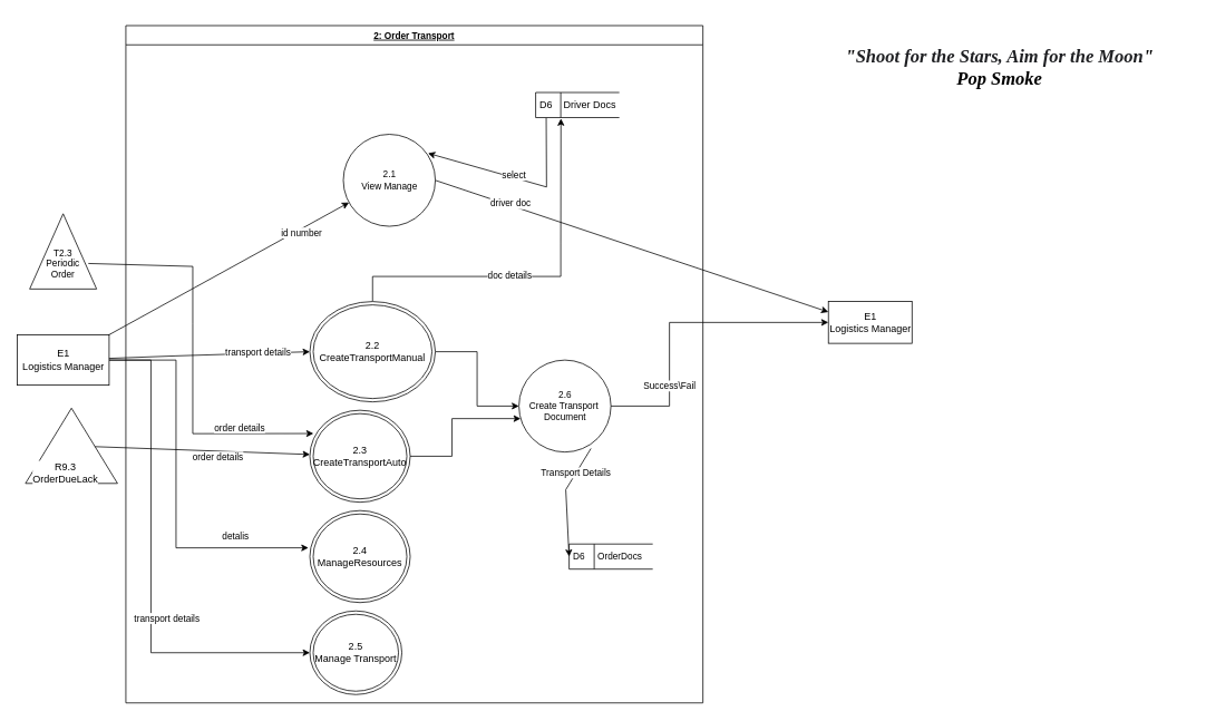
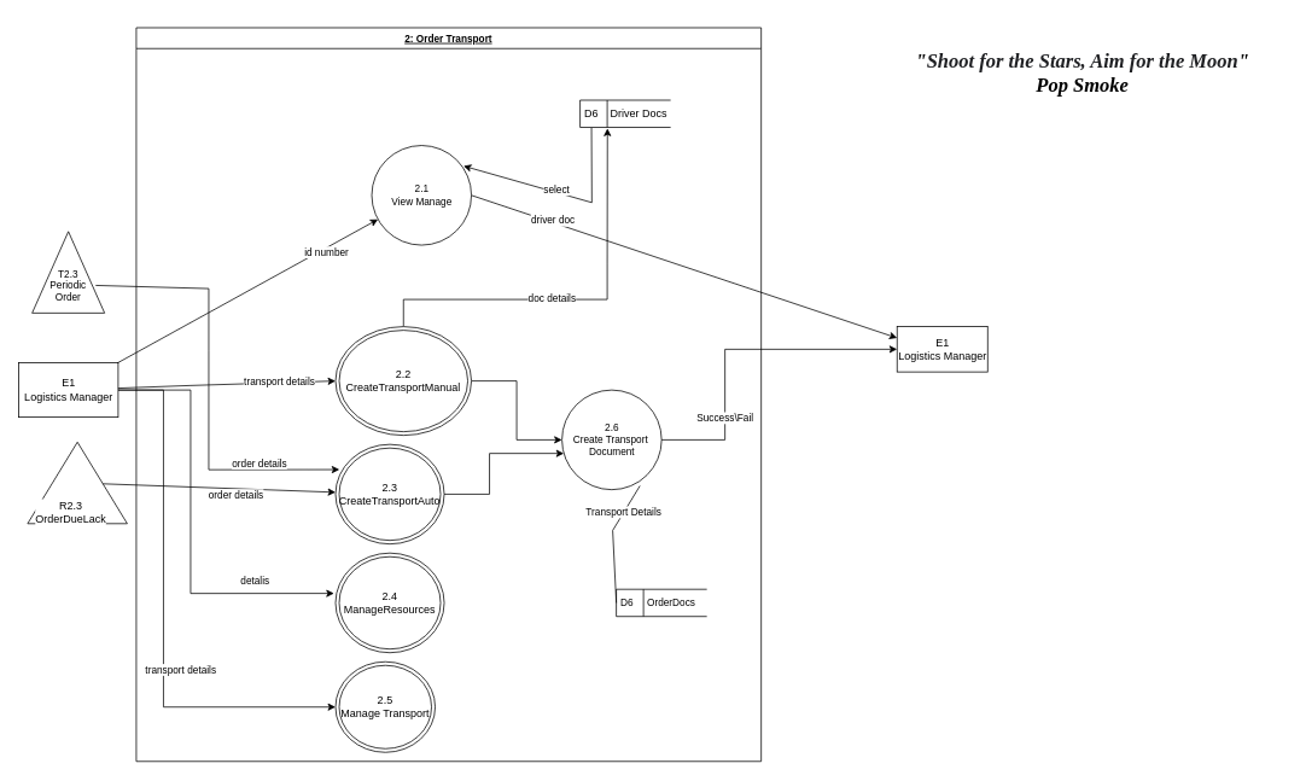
- <mxCell id="39" value="R9.3&lt;br&gt;OrderDueLack" style="text;html=1;strokeColor=none;fillColor=none;align=center;verticalAlign=middle;whiteSpace=wrap;rounded=0;labelBackgroundColor=#FFFFFF;" parent="1" vertex="1"><mxGeometry x="38.75" y="547.5" width="77.5" height="35" as="geometry" /></mxCell>
+ <mxCell id="39" value="R2.3&lt;br&gt;OrderDueLack" style="text;html=1;strokeColor=none;fillColor=none;align=center;verticalAlign=middle;whiteSpace=wrap;rounded=0;labelBackgroundColor=#FFFFFF;" parent="1" vertex="1"><mxGeometry x="38.75" y="547.5" width="77.5" height="35" as="geometry" /></mxCell>
- <mxCell id="32" value="" style="endArrow=classic;html=1;rounded=0;fontFamily=Helvetica;fontSize=11;entryX=0;entryY=0.5;entryDx=0;entryDy=0;exitX=0.783;exitY=0.961;exitDx=0;exitDy=0;exitPerimeter=0;" parent="23" source="30" target="31" edge="1"><mxGeometry width="50" height="50" relative="1" as="geometry"><mxPoint x="540" y="540" as="sourcePoint" /><mxPoint x="590" y="490" as="targetPoint" /><Array as="points"><mxPoint x="526" y="555" /></Array></mxGeometry></mxCell>
+ <mxCell id="32" value="" style="endArrow=none;html=1;rounded=0;fontFamily=Helvetica;fontSize=11;entryX=0;entryY=0.5;entryDx=0;entryDy=0;exitX=0.783;exitY=0.961;exitDx=0;exitDy=0;exitPerimeter=0;" parent="23" source="30" target="31" edge="1"><mxGeometry width="50" height="50" relative="1" as="geometry"><mxPoint x="540" y="540" as="sourcePoint" /><mxPoint x="590" y="490" as="targetPoint" /><Array as="points"><mxPoint x="526" y="555" /></Array></mxGeometry></mxCell>
